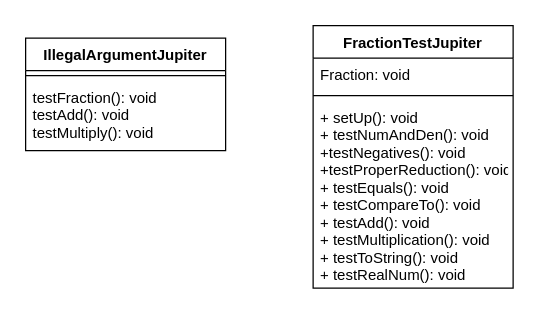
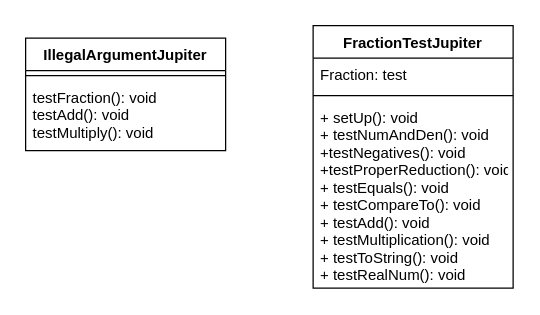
- <mxCell id="6" value="Fraction: void" style="text;strokeColor=none;fillColor=none;align=left;verticalAlign=top;spacingLeft=4;spacingRight=4;overflow=hidden;rotatable=0;points=[[0,0.5],[1,0.5]];portConstraint=eastwest;" vertex="1" parent="5"><mxGeometry y="26" width="160" height="26" as="geometry" /></mxCell>
+ <mxCell id="6" value="Fraction: test" style="text;strokeColor=none;fillColor=none;align=left;verticalAlign=top;spacingLeft=4;spacingRight=4;overflow=hidden;rotatable=0;points=[[0,0.5],[1,0.5]];portConstraint=eastwest;" vertex="1" parent="5"><mxGeometry y="26" width="160" height="26" as="geometry" /></mxCell>
